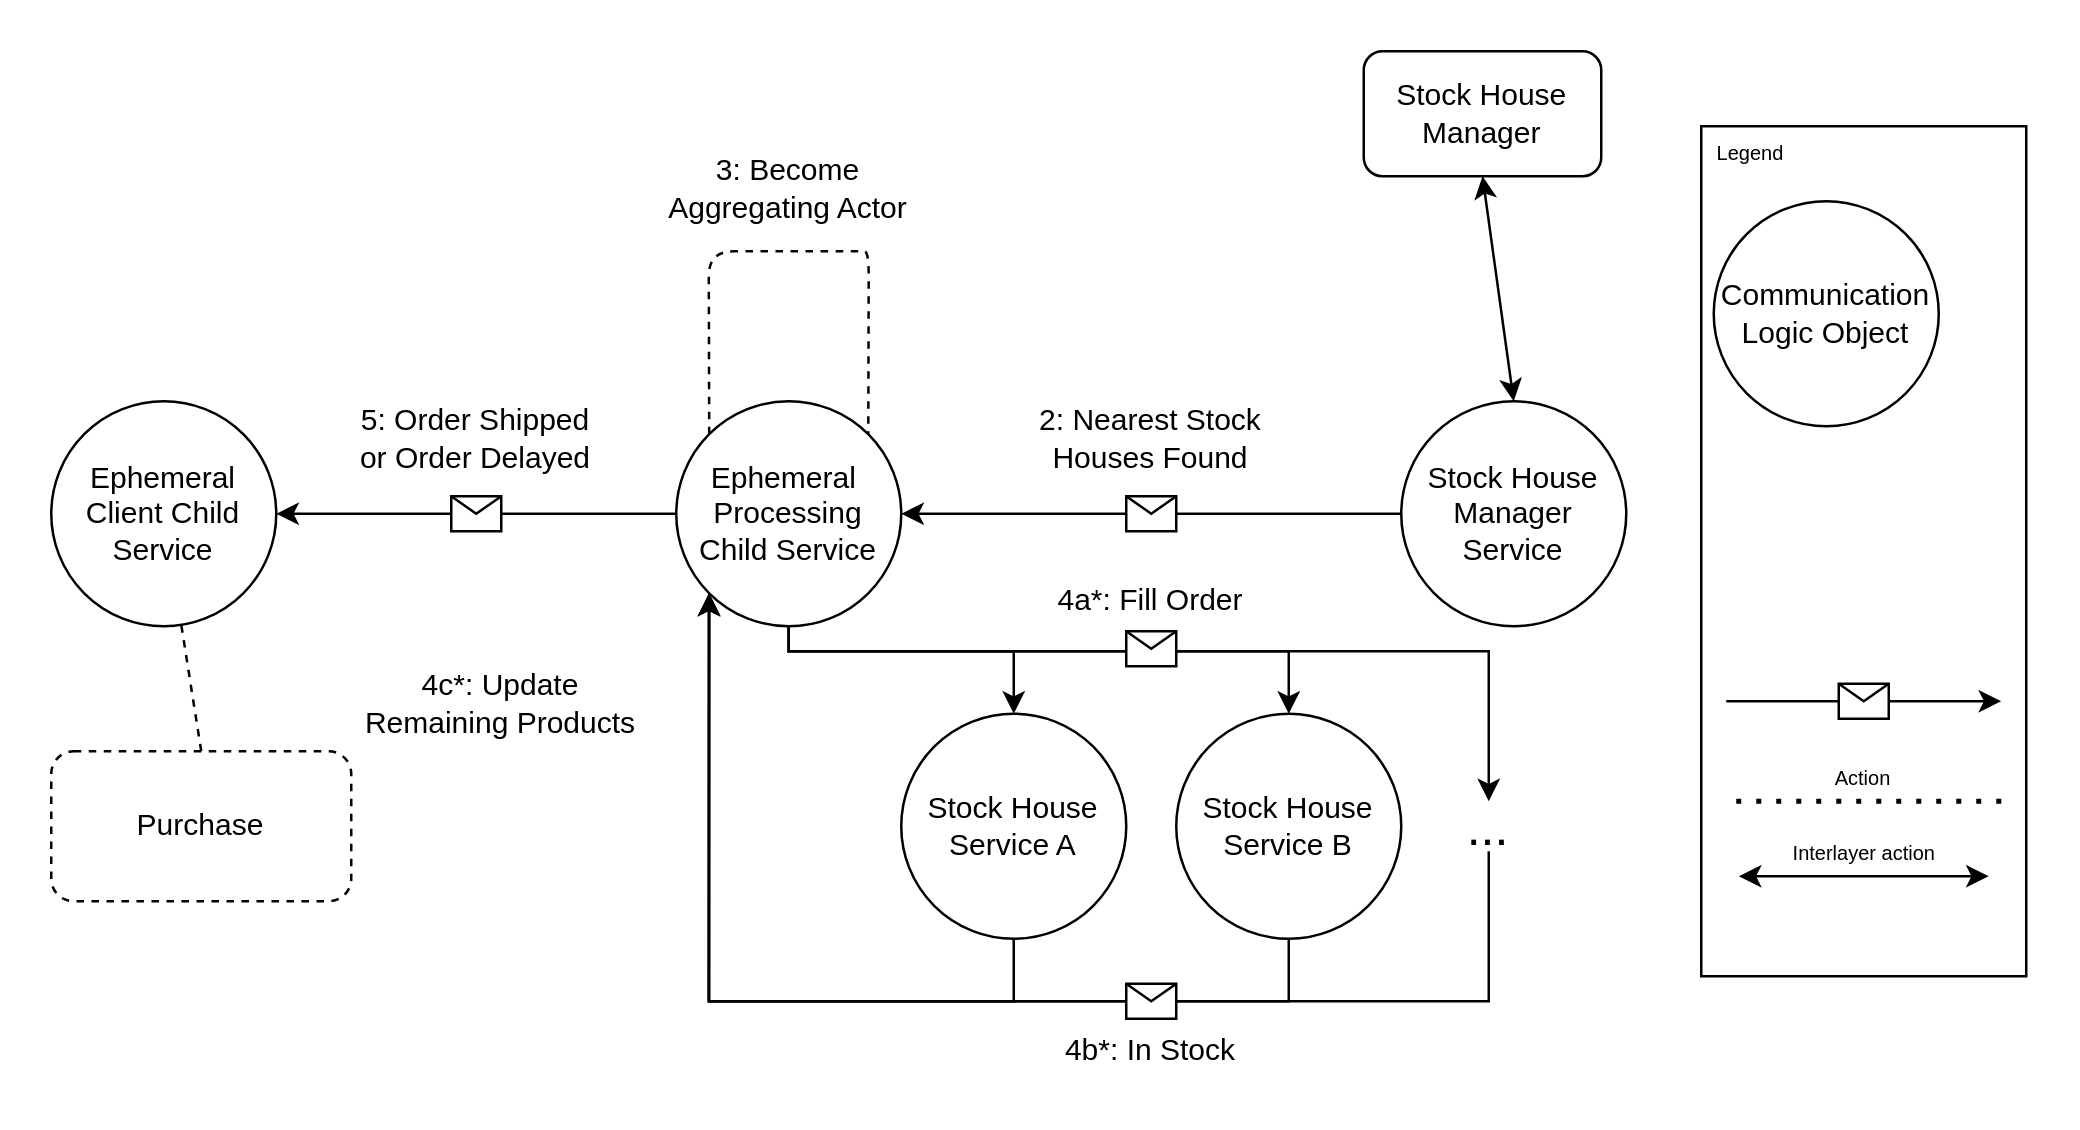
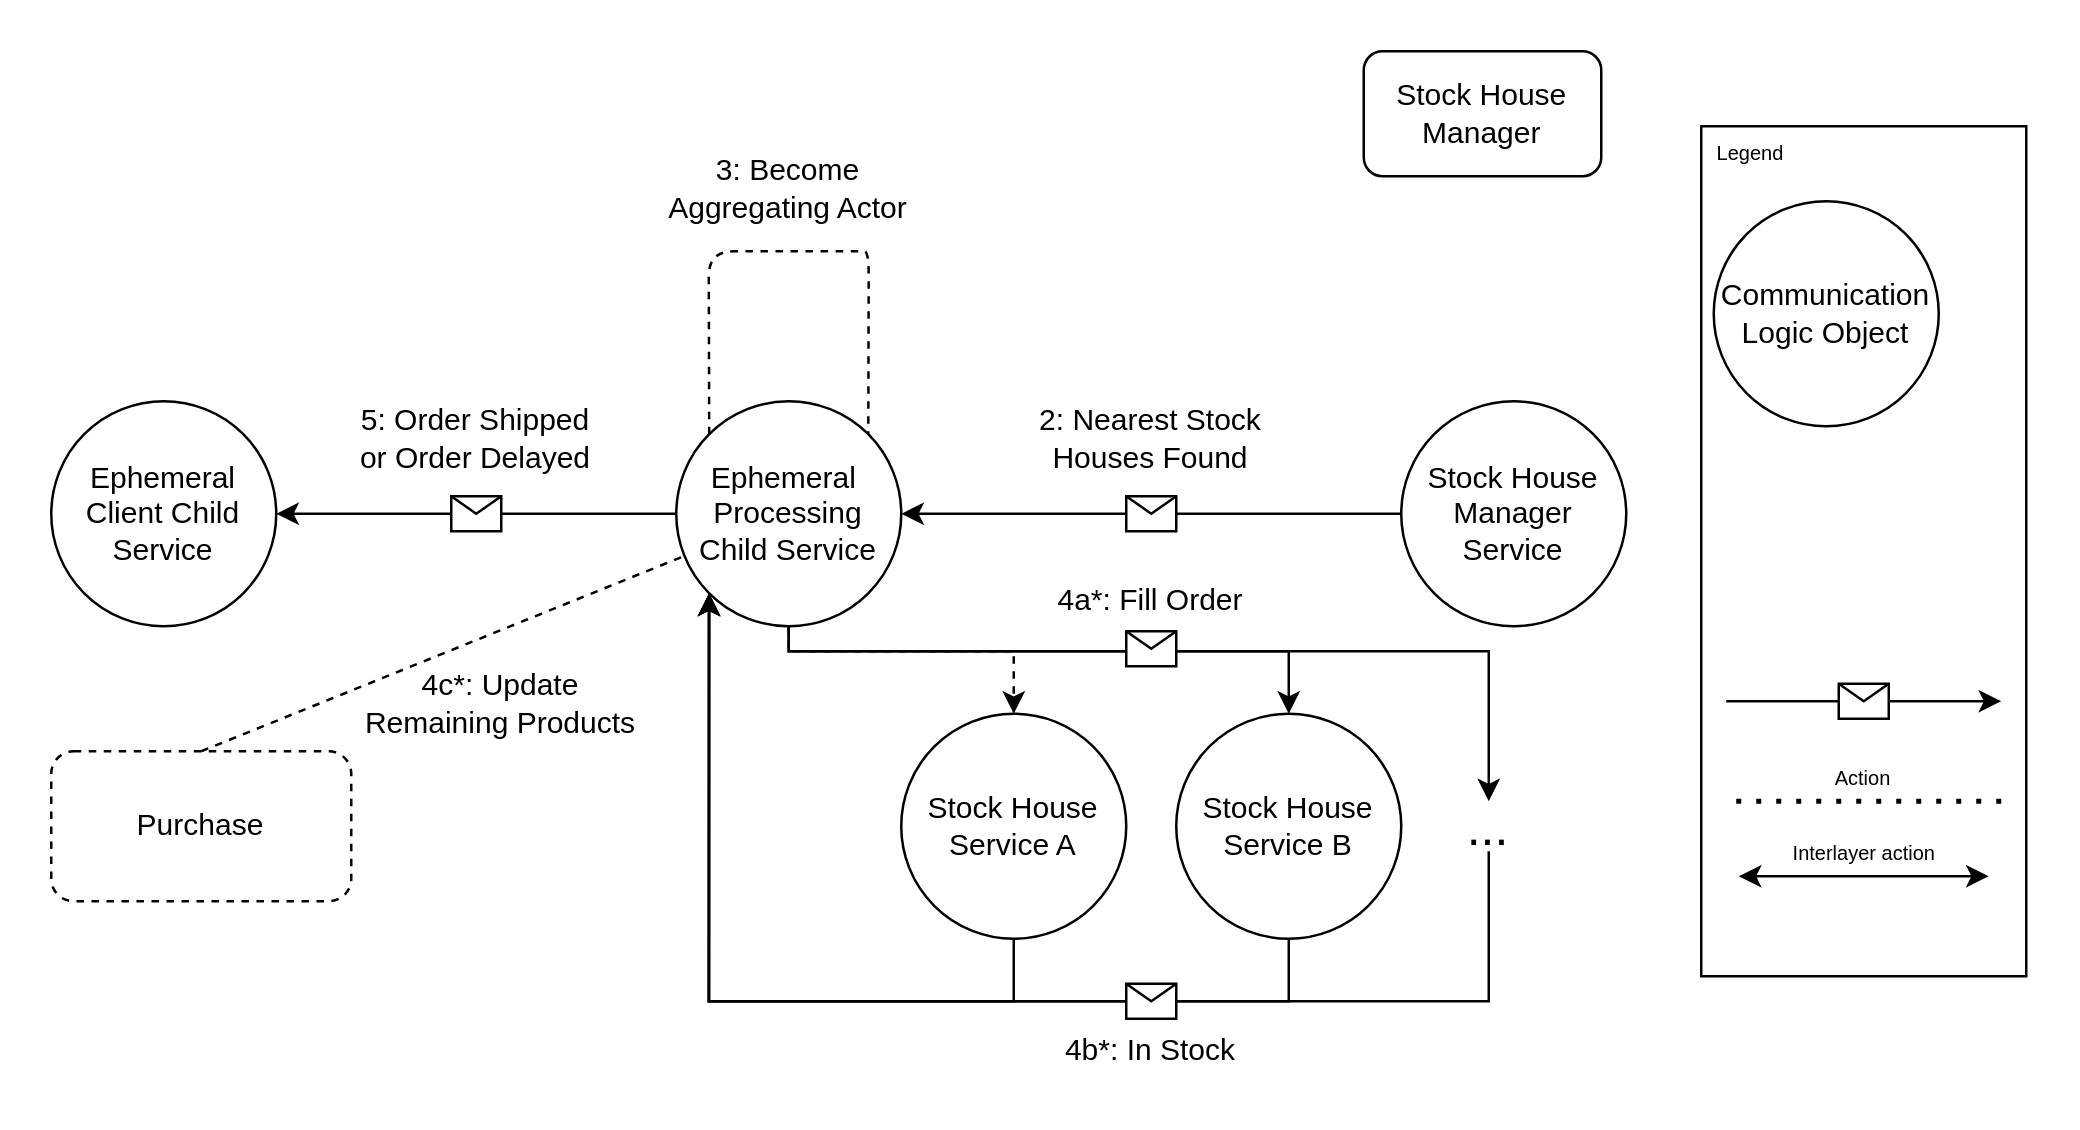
- <mxCell id="19" value="" style="endArrow=classic;startArrow=classic;html=1;exitX=0.5;exitY=0;exitDx=0;exitDy=0;entryX=0.5;entryY=1;entryDx=0;entryDy=0;" edge="1" parent="1" source="7" target="18"><mxGeometry width="50" height="50" relative="1" as="geometry"><mxPoint x="65" y="160" as="sourcePoint" /><mxPoint x="65" y="80" as="targetPoint" /></mxGeometry></mxCell>
- <mxCell id="5" style="edgeStyle=orthogonalEdgeStyle;rounded=0;orthogonalLoop=1;jettySize=auto;html=1;entryX=0.5;entryY=0;entryDx=0;entryDy=0;" edge="1" parent="1" source="6" target="27"><mxGeometry relative="1" as="geometry"><Array as="points"><mxPoint x="315" y="260" /><mxPoint x="405" y="260" /></Array></mxGeometry></mxCell>
+ <mxCell id="5" style="edgeStyle=orthogonalEdgeStyle;rounded=0;orthogonalLoop=1;jettySize=auto;html=1;entryX=0.5;entryY=0;entryDx=0;entryDy=0;dashed=1;" edge="1" parent="1" source="6" target="27"><mxGeometry relative="1" as="geometry"><Array as="points"><mxPoint x="315" y="260" /><mxPoint x="405" y="260" /></Array></mxGeometry></mxCell>
- <mxCell id="39" value="" style="endArrow=none;dashed=1;html=1;exitX=0.5;exitY=0;exitDx=0;exitDy=0;" edge="1" parent="1" source="3" target="2"><mxGeometry width="50" height="50" relative="1" as="geometry"><mxPoint x="100" y="320" as="sourcePoint" /><mxPoint x="150" y="270" as="targetPoint" /></mxGeometry></mxCell>
+ <mxCell id="39" value="" style="endArrow=none;dashed=1;html=1;exitX=0.5;exitY=0;exitDx=0;exitDy=0;" edge="1" parent="1" source="3" target="6"><mxGeometry width="50" height="50" relative="1" as="geometry"><mxPoint x="100" y="320" as="sourcePoint" /><mxPoint x="150" y="270" as="targetPoint" /></mxGeometry></mxCell>
